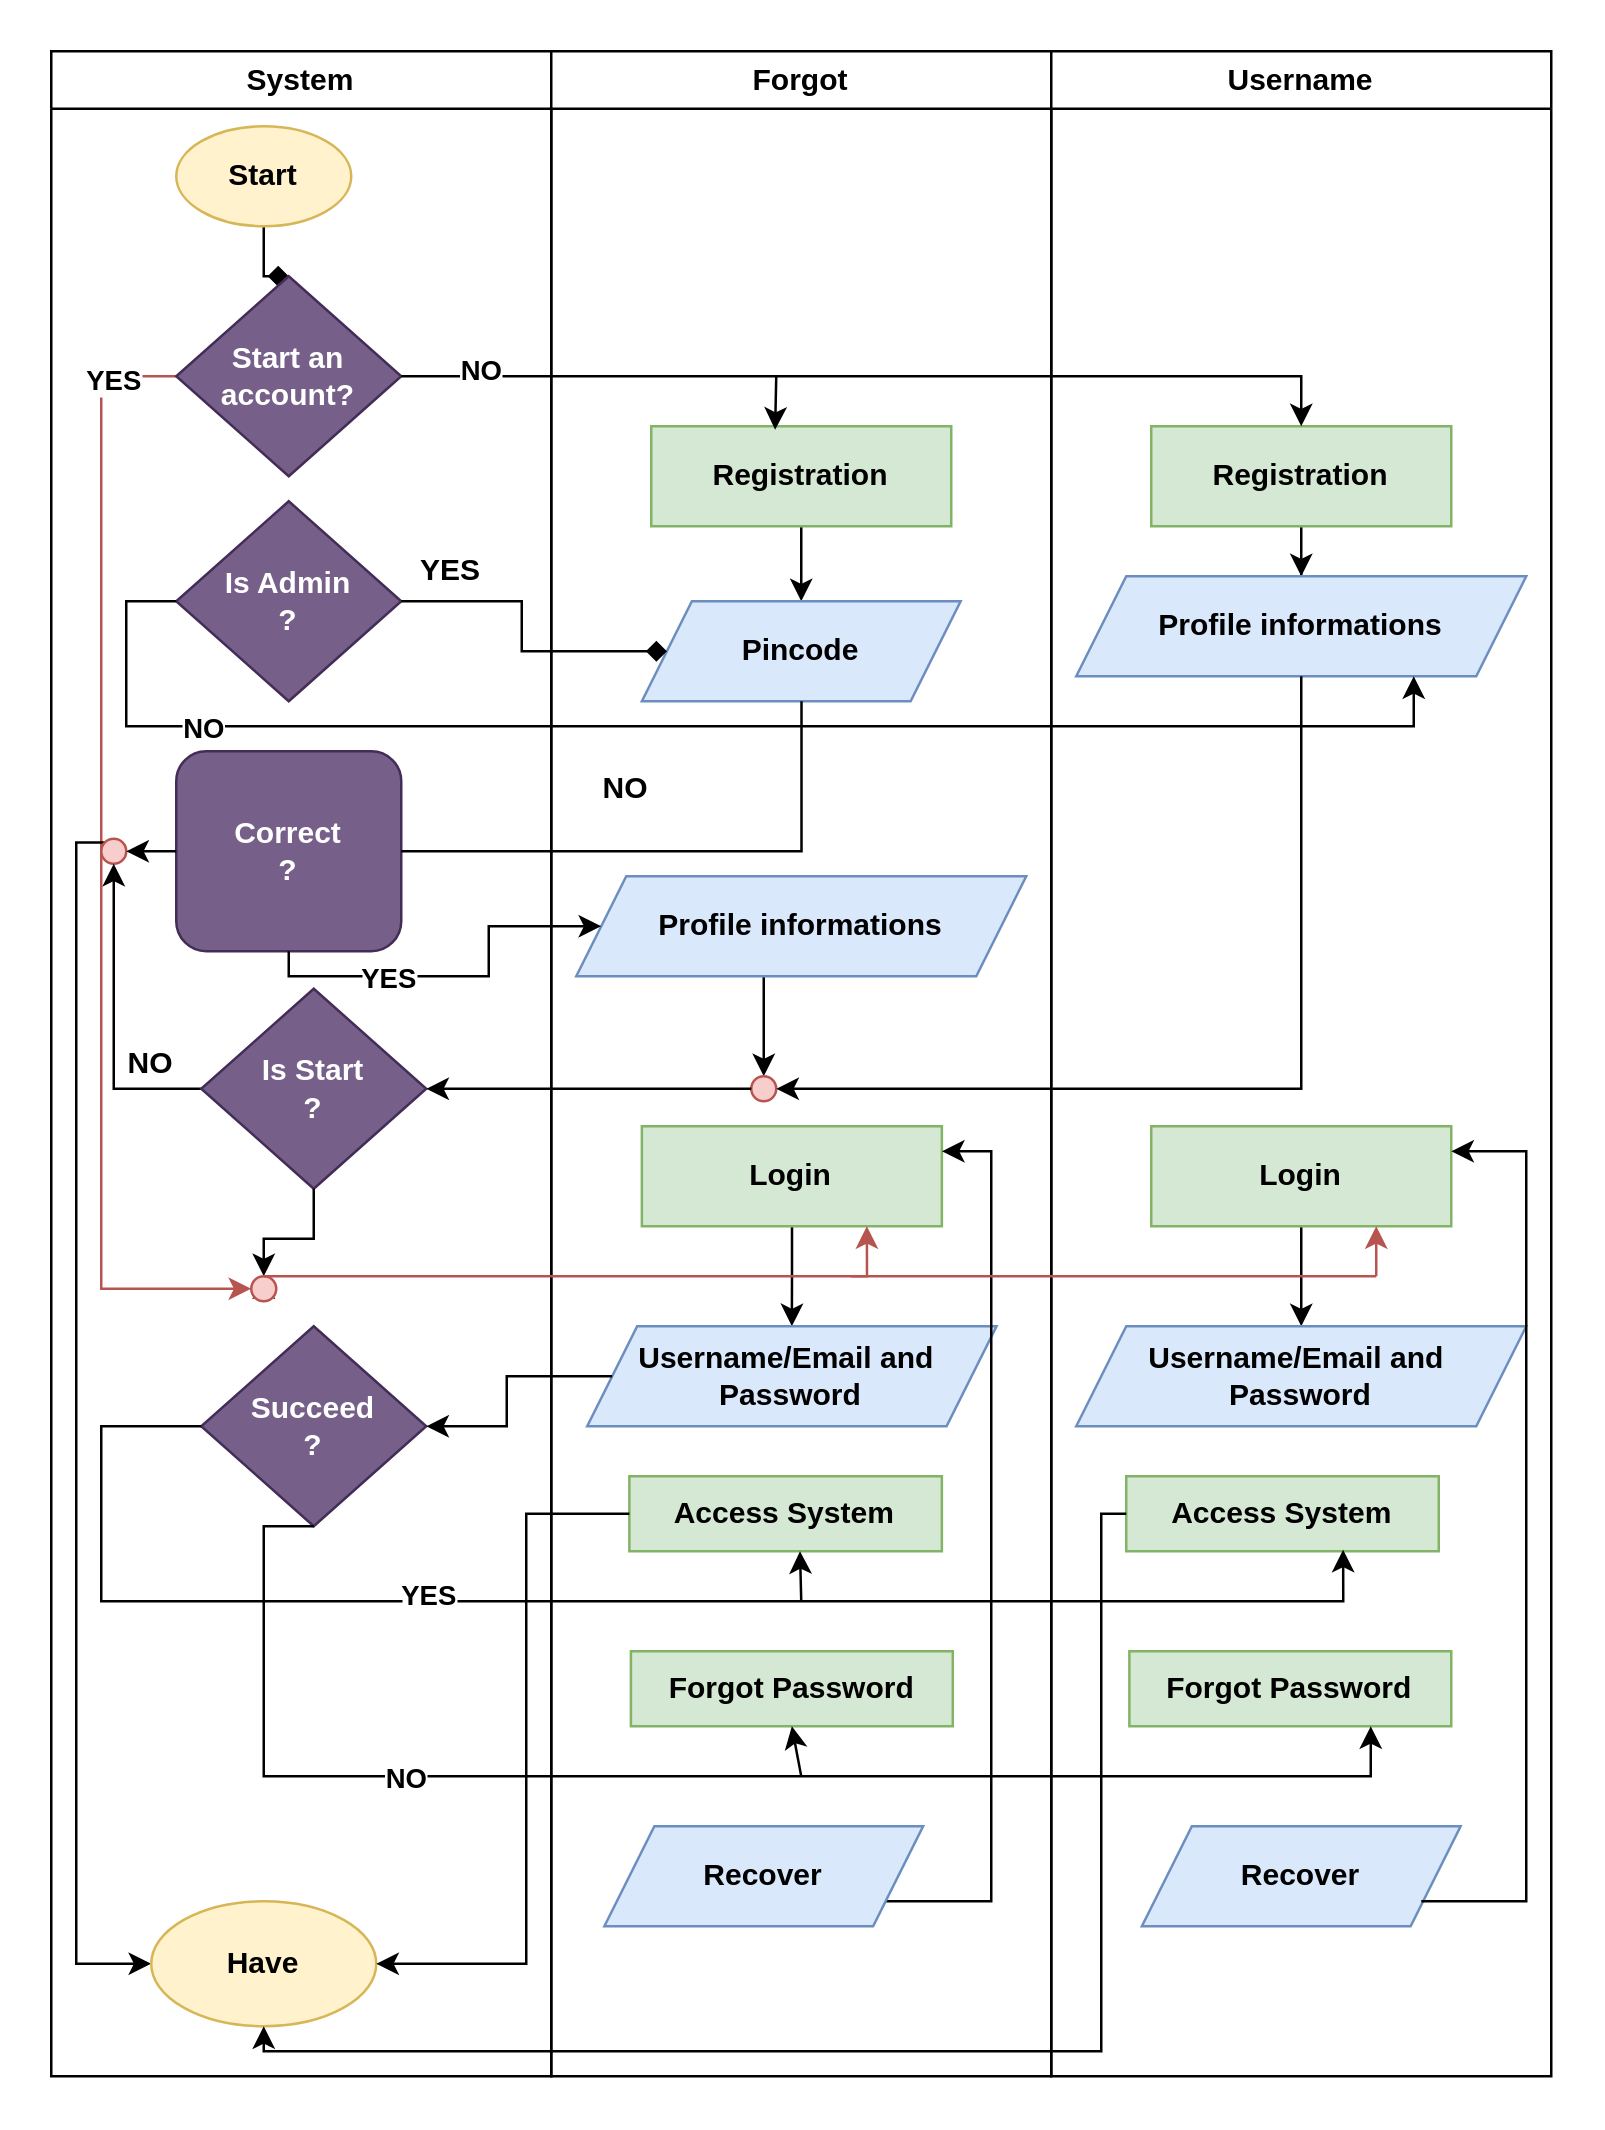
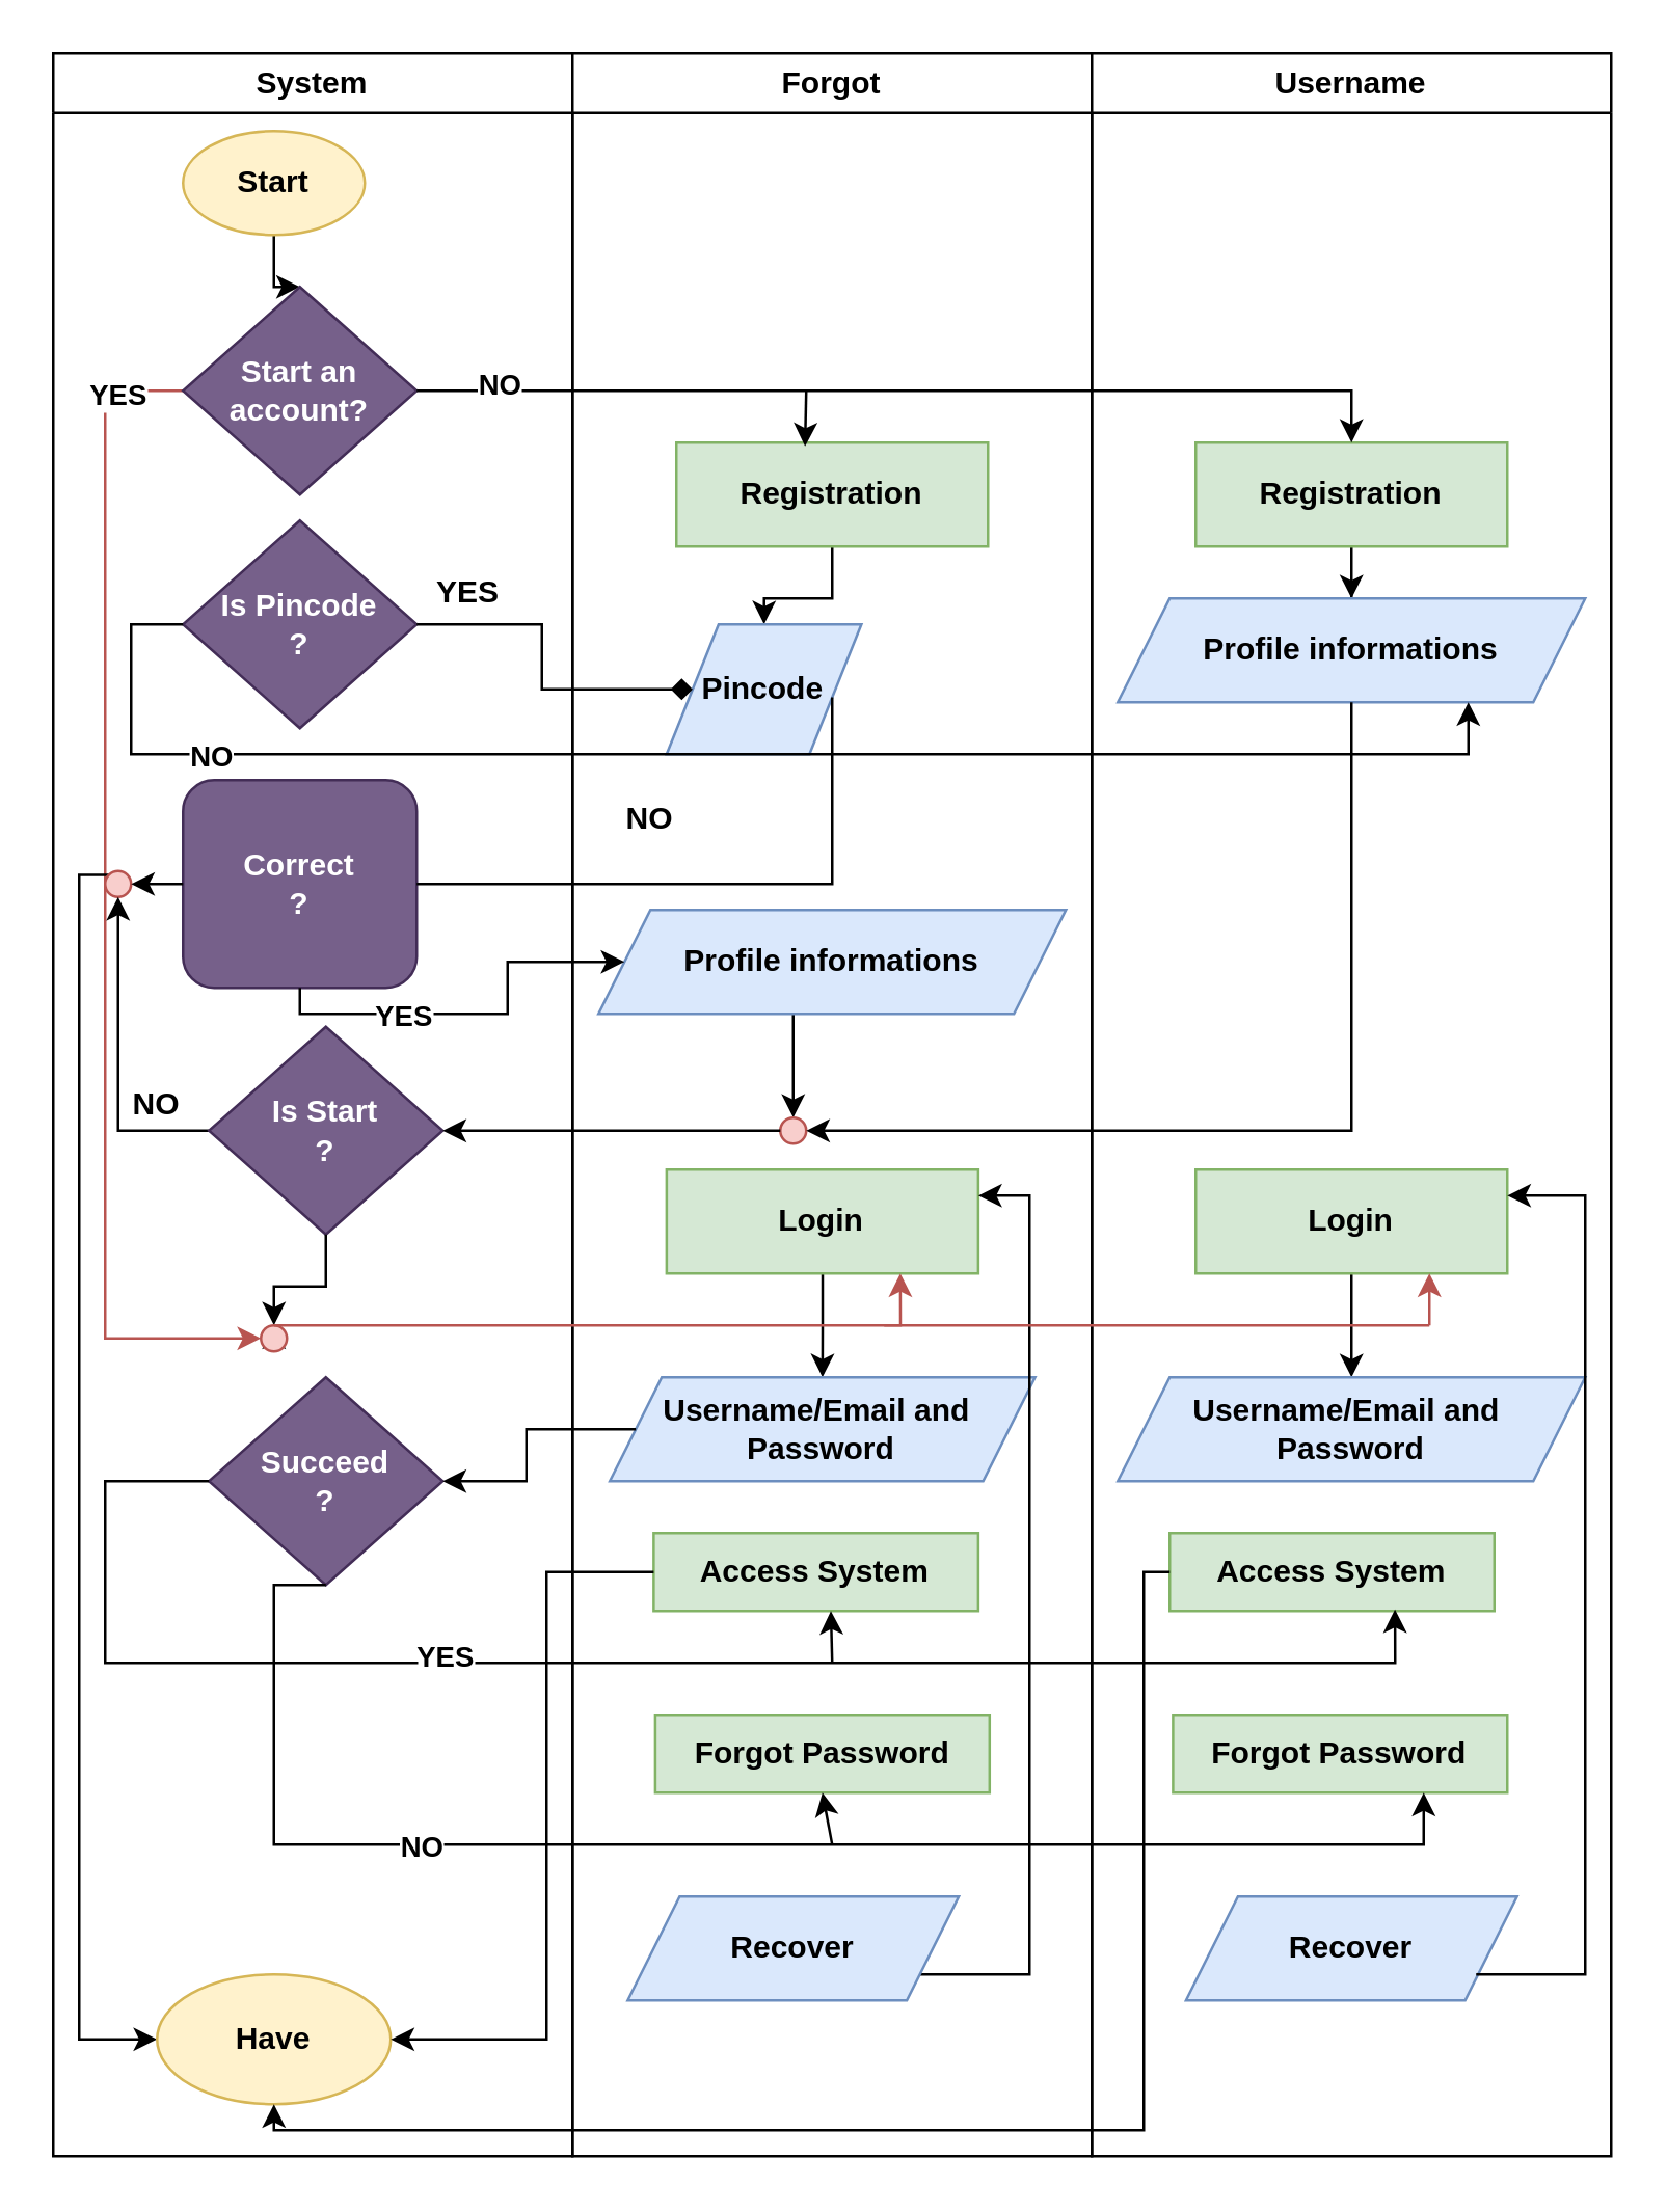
- <mxCell id="3" style="edgeStyle=orthogonalEdgeStyle;rounded=0;orthogonalLoop=1;jettySize=auto;html=1;exitX=0.5;exitY=1;exitDx=0;exitDy=0;endArrow=diamond;" parent="2" source="4" target="7" edge="1"><mxGeometry relative="1" as="geometry" /></mxCell>
+ <mxCell id="3" style="edgeStyle=orthogonalEdgeStyle;rounded=0;orthogonalLoop=1;jettySize=auto;html=1;exitX=0.5;exitY=1;exitDx=0;exitDy=0;" parent="2" source="4" target="7" edge="1"><mxGeometry relative="1" as="geometry" /></mxCell>
- <mxCell id="8" value="&lt;b&gt;Is Admin&lt;/b&gt;&lt;div&gt;&lt;b&gt;?&lt;/b&gt;&lt;/div&gt;" style="rhombus;whiteSpace=wrap;html=1;fillColor=#76608a;strokeColor=#432D57;fontColor=#ffffff;" parent="2" vertex="1"><mxGeometry x="50" y="180" width="90" height="80" as="geometry" /></mxCell>
+ <mxCell id="8" value="&lt;b&gt;Is Pincode&lt;/b&gt;&lt;div&gt;&lt;b&gt;?&lt;/b&gt;&lt;/div&gt;" style="rhombus;whiteSpace=wrap;html=1;fillColor=#76608a;strokeColor=#432D57;fontColor=#ffffff;" parent="2" vertex="1"><mxGeometry x="50" y="180" width="90" height="80" as="geometry" /></mxCell>
- <mxCell id="26" value="&lt;b&gt;Pincode&lt;/b&gt;" style="shape=parallelogram;perimeter=parallelogramPerimeter;whiteSpace=wrap;html=1;fixedSize=1;fillColor=#dae8fc;strokeColor=#6c8ebf;" parent="22" vertex="1"><mxGeometry x="36.25" y="220" width="127.5" height="40" as="geometry" /></mxCell>
+ <mxCell id="26" value="&lt;b&gt;Pincode&lt;/b&gt;" style="shape=parallelogram;perimeter=parallelogramPerimeter;whiteSpace=wrap;html=1;fixedSize=1;fillColor=#dae8fc;strokeColor=#6c8ebf;" parent="22" vertex="1"><mxGeometry x="36.25" y="220" width="75" height="50" as="geometry" /></mxCell>
